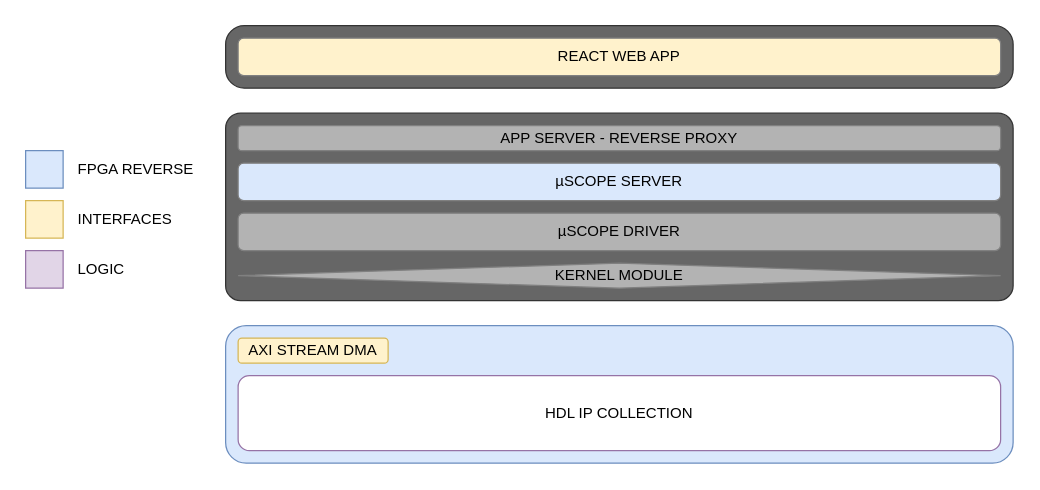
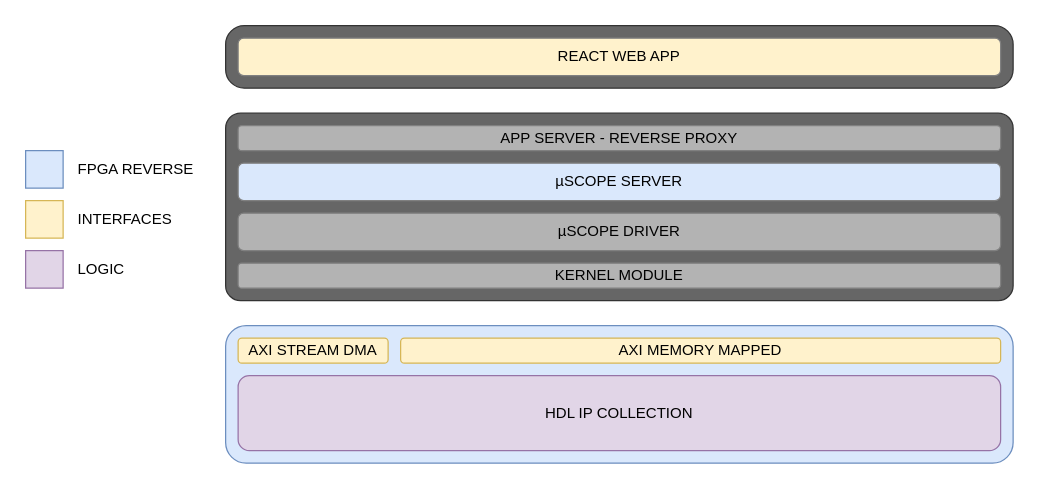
- <mxCell id="9" value="KERNEL MODULE" style="rhombus;whiteSpace=wrap;html=1;fillColor=#B3B3B3;strokeColor=#808080;" parent="1" vertex="1"><mxGeometry x="190" y="210" width="610" height="20" as="geometry" /></mxCell>
+ <mxCell id="9" value="KERNEL MODULE" style="rounded=1;whiteSpace=wrap;html=1;fillColor=#B3B3B3;strokeColor=#808080;" parent="1" vertex="1"><mxGeometry x="190" y="210" width="610" height="20" as="geometry" /></mxCell>
+ <mxCell id="16" value="AXI MEMORY MAPPED" style="rounded=1;whiteSpace=wrap;html=1;fillColor=#fff2cc;strokeColor=#d6b656;" parent="1" vertex="1"><mxGeometry x="320" y="270" width="480" height="20" as="geometry" /></mxCell>
- <mxCell id="14" value="HDL IP COLLECTION" style="rounded=1;whiteSpace=wrap;html=1;fillColor=#ffffff;strokeColor=#9673a6;" parent="1" vertex="1"><mxGeometry x="190" y="300" width="610" height="60" as="geometry" /></mxCell>
+ <mxCell id="14" value="HDL IP COLLECTION" style="rounded=1;whiteSpace=wrap;html=1;fillColor=#e1d5e7;strokeColor=#9673a6;" parent="1" vertex="1"><mxGeometry x="190" y="300" width="610" height="60" as="geometry" /></mxCell>
